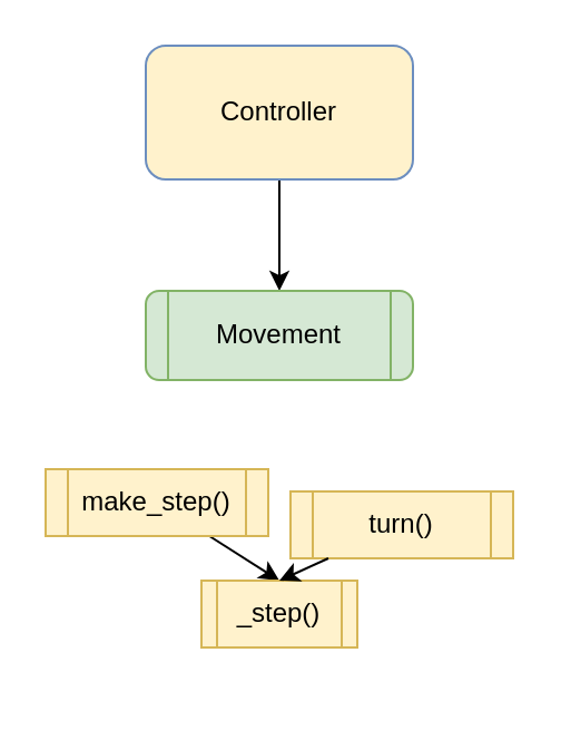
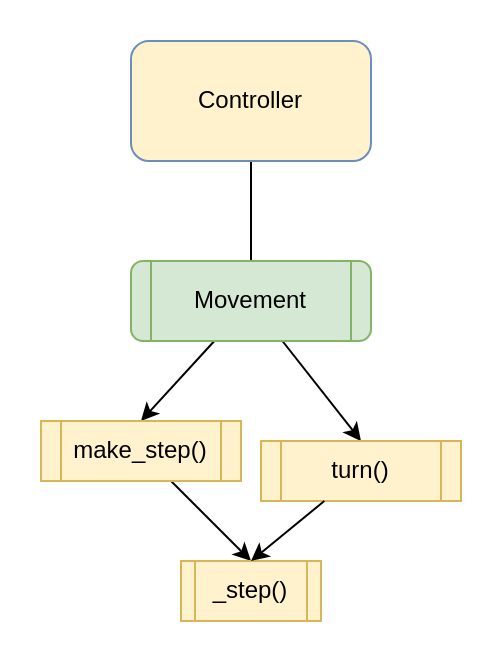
- <mxCell id="2" style="edgeStyle=none;html=1;entryX=0.5;entryY=0;entryDx=0;entryDy=0;" edge="1" parent="1" source="3" target="6"><mxGeometry relative="1" as="geometry"><mxPoint x="125" y="130" as="targetPoint" /></mxGeometry></mxCell>
+ <mxCell id="2" style="edgeStyle=none;html=1;entryX=0.5;entryY=0;entryDx=0;entryDy=0;endArrow=none;" edge="1" parent="1" source="3" target="6"><mxGeometry relative="1" as="geometry"><mxPoint x="125" y="130" as="targetPoint" /></mxGeometry></mxCell>
+ <mxCell id="5" style="edgeStyle=none;html=1;entryX=0.5;entryY=0;entryDx=0;entryDy=0;" edge="1" parent="1" source="6" target="8"><mxGeometry relative="1" as="geometry" /></mxCell>
+ <mxCell id="4" style="edgeStyle=none;html=1;entryX=0.5;entryY=0;entryDx=0;entryDy=0;" edge="1" parent="1" source="6" target="9"><mxGeometry relative="1" as="geometry" /></mxCell>
- <mxCell id="10" value="_step()" style="shape=process;whiteSpace=wrap;html=1;backgroundOutline=1;fillColor=#fff2cc;strokeColor=#d6b656;" vertex="1" parent="1"><mxGeometry x="90" y="260" width="70" height="30" as="geometry" /></mxCell>
+ <mxCell id="10" value="_step()" style="shape=process;whiteSpace=wrap;html=1;backgroundOutline=1;fillColor=#fff2cc;strokeColor=#d6b656;" vertex="1" parent="1"><mxGeometry x="90" y="280" width="70" height="30" as="geometry" /></mxCell>
